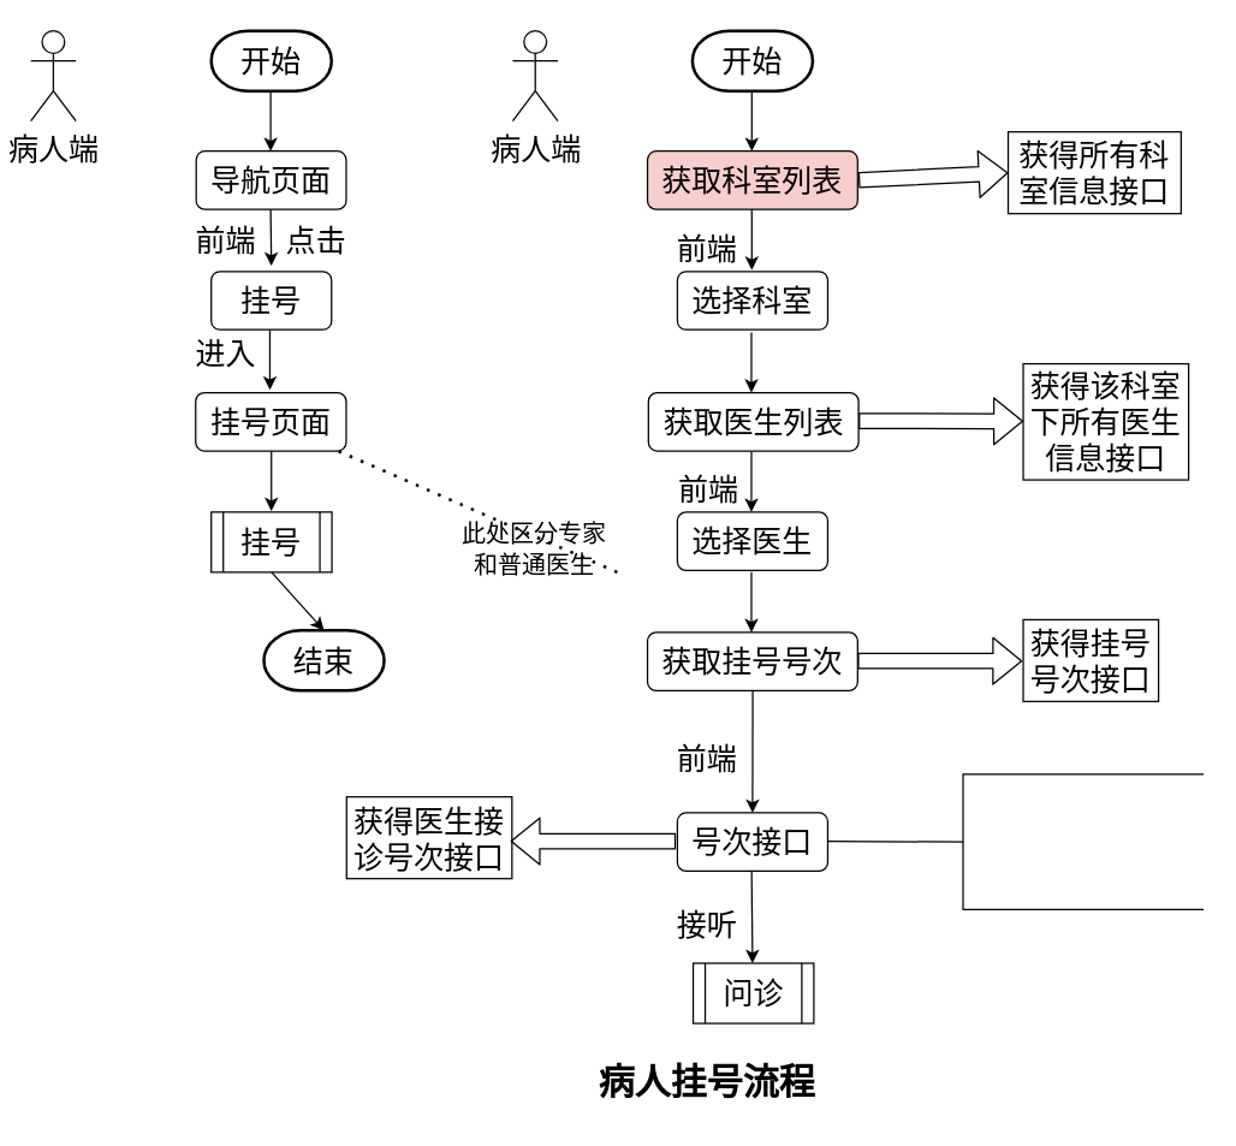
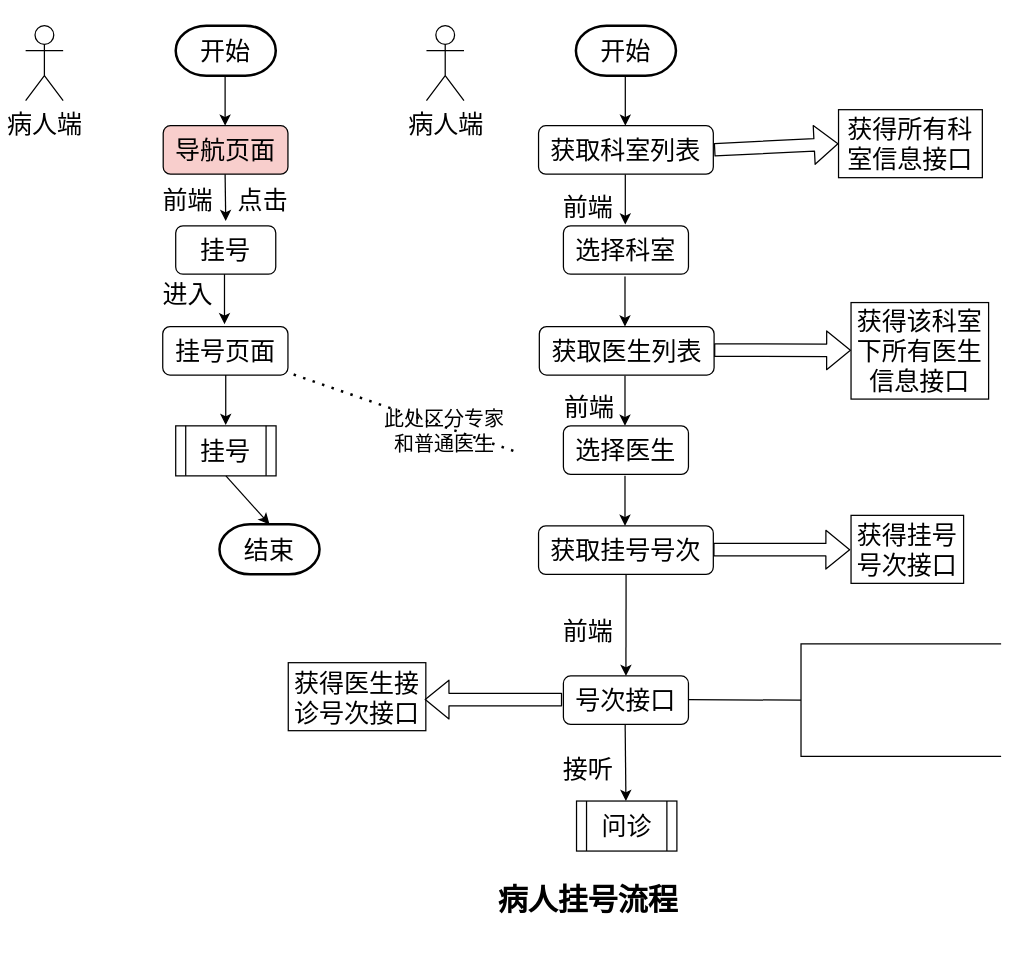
- <mxCell id="5" value="导航页面" style="rounded=1;whiteSpace=wrap;html=1;fontSize=20;" parent="1" vertex="1"><mxGeometry x="130" y="100" width="99.75" height="38.75" as="geometry" /></mxCell>
+ <mxCell id="5" value="导航页面" style="rounded=1;whiteSpace=wrap;html=1;fontSize=20;fillColor=#f8cecc;" parent="1" vertex="1"><mxGeometry x="130" y="100" width="99.75" height="38.75" as="geometry" /></mxCell>
- <mxCell id="20" value="获取科室列表" style="rounded=1;whiteSpace=wrap;html=1;fontSize=20;fillColor=#f8cecc;" parent="1" vertex="1"><mxGeometry x="430.13" y="100" width="139.75" height="38.75" as="geometry" /></mxCell>
+ <mxCell id="20" value="获取科室列表" style="rounded=1;whiteSpace=wrap;html=1;fontSize=20;" parent="1" vertex="1"><mxGeometry x="430.13" y="100" width="139.75" height="38.75" as="geometry" /></mxCell>
- <mxCell id="48" value="&lt;font style=&quot;font-size: 16px;&quot;&gt;此处区分专家和普通医生&lt;/font&gt;" style="text;html=1;strokeColor=none;fillColor=none;align=center;verticalAlign=middle;whiteSpace=wrap;rounded=0;" vertex="1" parent="1"><mxGeometry x="300" y="350" width="110" height="30" as="geometry" /></mxCell>
+ <mxCell id="48" value="&lt;font style=&quot;font-size: 16px;&quot;&gt;此处区分专家和普通医生&lt;/font&gt;" style="text;html=1;strokeColor=none;fillColor=none;align=center;verticalAlign=middle;whiteSpace=wrap;rounded=0;" vertex="1" parent="1"><mxGeometry x="300" y="330" width="110" height="30" as="geometry" /></mxCell>
